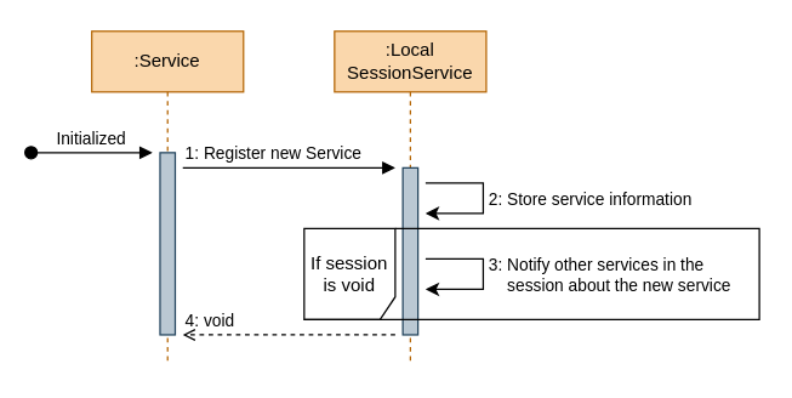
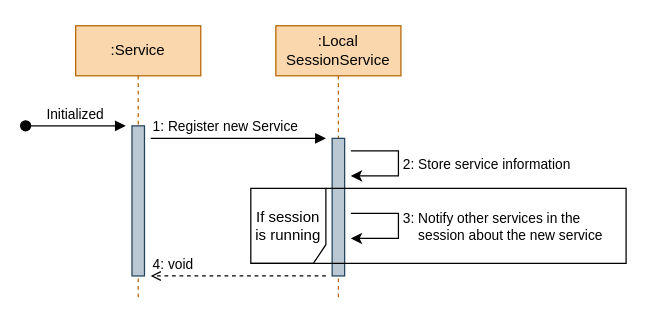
- <mxCell id="10" value="If session is void" style="shape=umlFrame;whiteSpace=wrap;html=1;width=60;height=60;" vertex="1" parent="1"><mxGeometry x="200" y="150" width="300" height="60" as="geometry" /></mxCell>
+ <mxCell id="10" value="If session is running" style="shape=umlFrame;whiteSpace=wrap;html=1;width=60;height=60;" vertex="1" parent="1"><mxGeometry x="200" y="150" width="300" height="60" as="geometry" /></mxCell>
